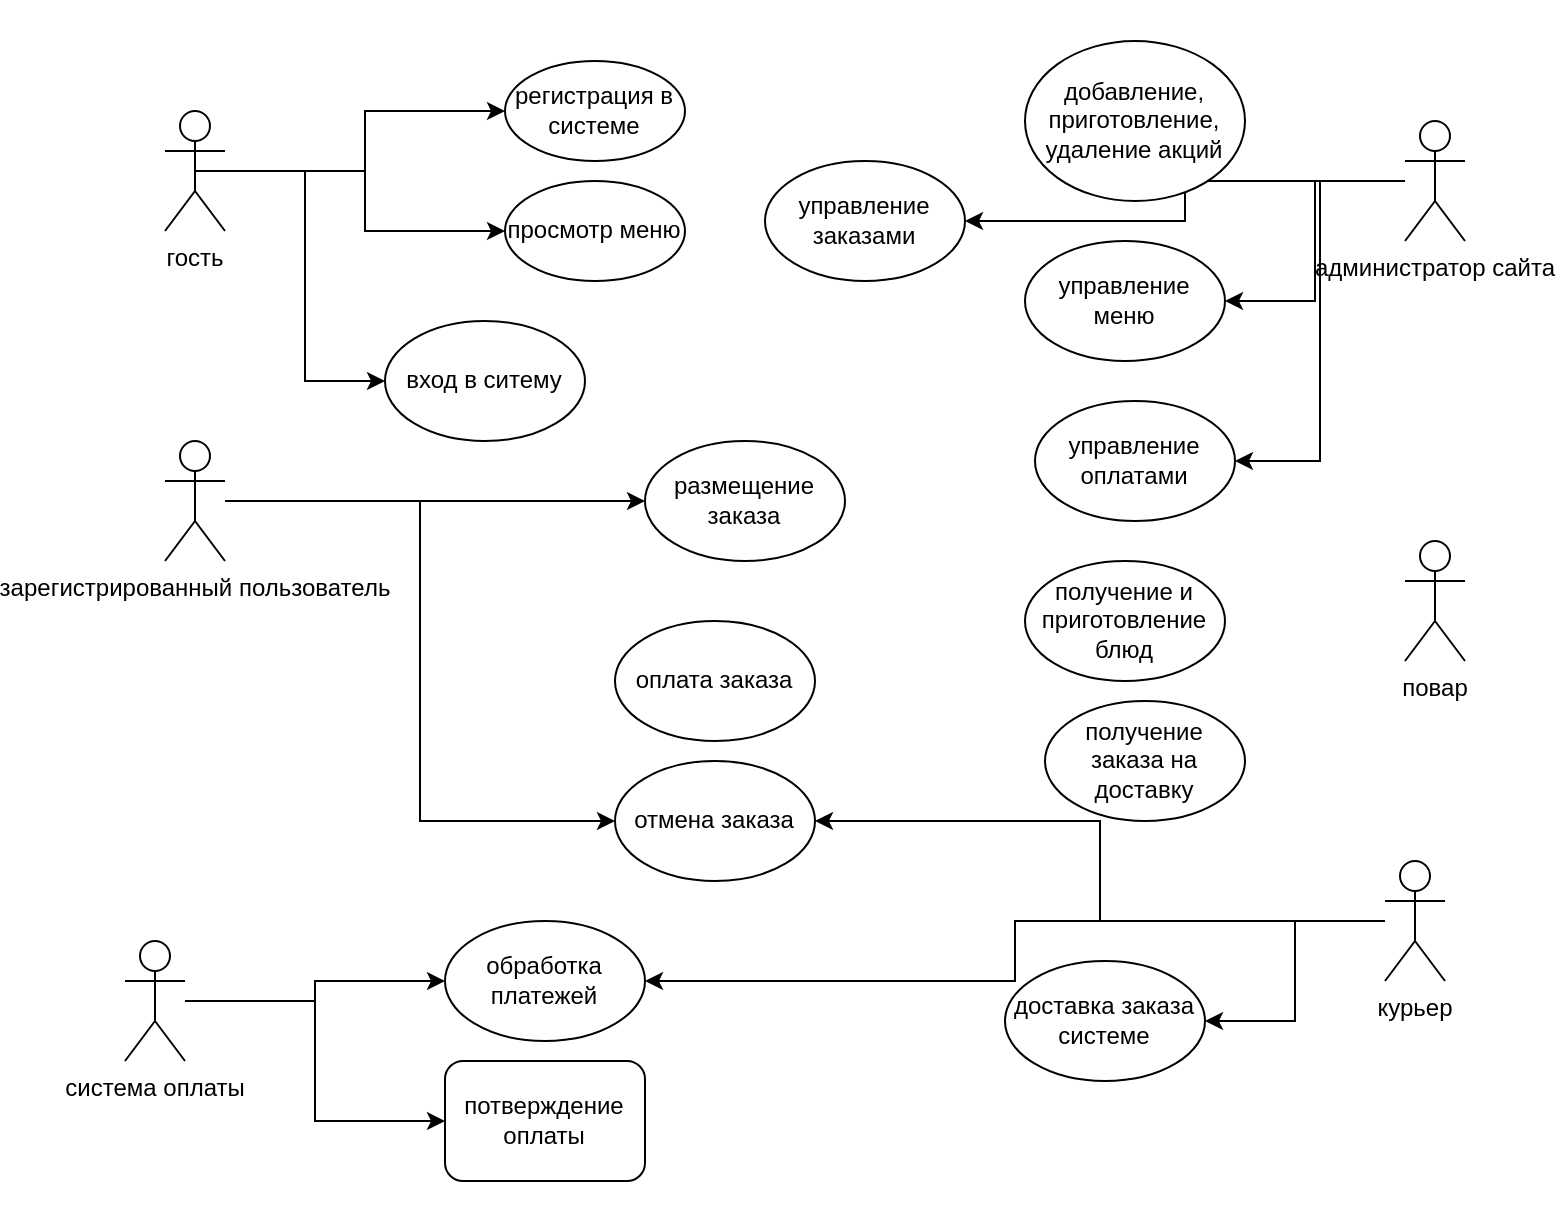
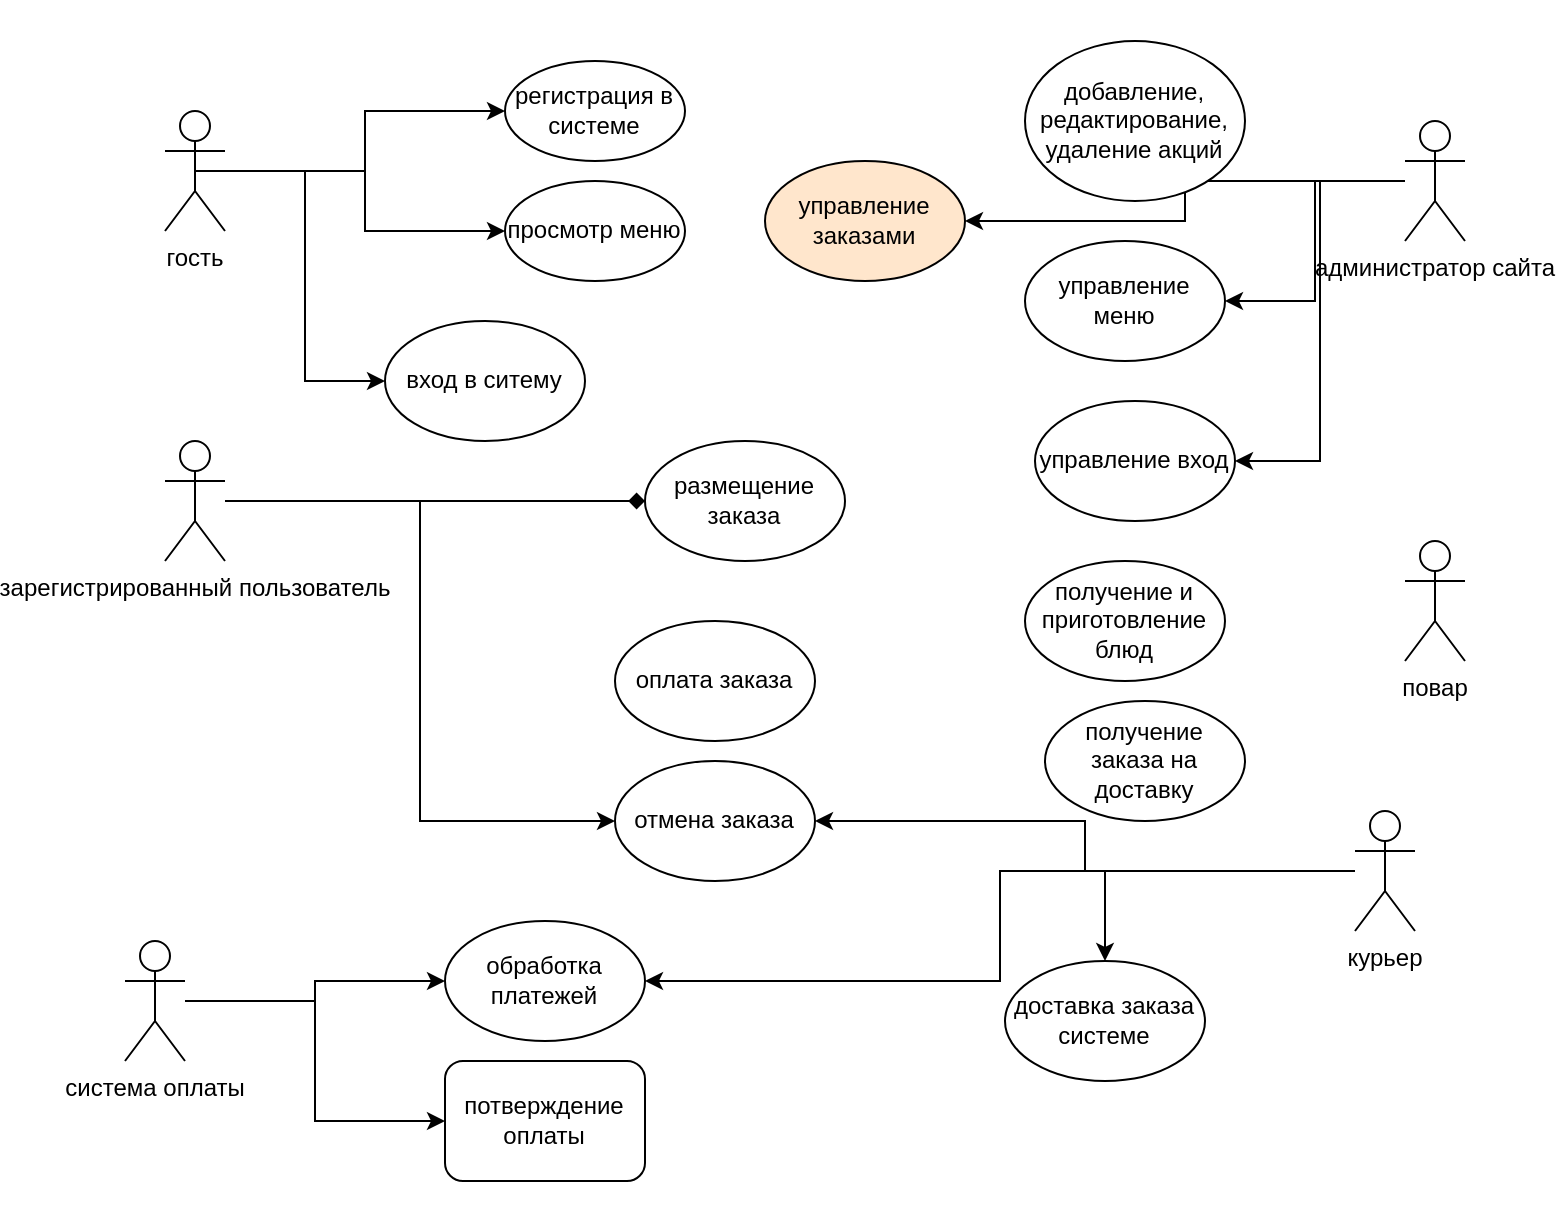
- <mxCell id="30" value="добавление, приготовление,&lt;br&gt;удаление акций" style="ellipse;whiteSpace=wrap;html=1;" vertex="1" parent="1"><mxGeometry x="470" width="110" height="80" as="geometry" y="20" /></mxCell>
+ <mxCell id="30" value="добавление, редактирование,&lt;br&gt;удаление акций" style="ellipse;whiteSpace=wrap;html=1;" vertex="1" parent="1"><mxGeometry x="470" width="110" height="80" as="geometry" y="20" /></mxCell>
- <mxCell id="27" value="управление заказами" style="ellipse;whiteSpace=wrap;html=1;" vertex="1" parent="1"><mxGeometry x="340" y="80" width="100" height="60" as="geometry" /></mxCell>
+ <mxCell id="27" value="управление заказами" style="ellipse;whiteSpace=wrap;html=1;fillColor=#ffe6cc;" vertex="1" parent="1"><mxGeometry x="340" y="80" width="100" height="60" as="geometry" /></mxCell>
- <mxCell id="29" value="управление оплатами" style="ellipse;whiteSpace=wrap;html=1;" vertex="1" parent="1"><mxGeometry x="475" y="200" width="100" height="60" as="geometry" /></mxCell>
+ <mxCell id="29" value="управление вход" style="ellipse;whiteSpace=wrap;html=1;" vertex="1" parent="1"><mxGeometry x="475" y="200" width="100" height="60" as="geometry" /></mxCell>
- <mxCell id="2" style="edgeStyle=orthogonalEdgeStyle;rounded=0;orthogonalLoop=1;jettySize=auto;html=1;entryX=0;entryY=0.5;entryDx=0;entryDy=0;" edge="1" parent="1" source="4" target="24"><mxGeometry relative="1" as="geometry" /></mxCell>
+ <mxCell id="2" style="edgeStyle=orthogonalEdgeStyle;rounded=0;orthogonalLoop=1;jettySize=auto;html=1;entryX=0;entryY=0.5;entryDx=0;entryDy=0;endArrow=diamond;" edge="1" parent="1" source="4" target="24"><mxGeometry relative="1" as="geometry" /></mxCell>
- <mxCell id="20" value="курьер" style="shape=umlActor;verticalLabelPosition=bottom;verticalAlign=top;html=1;outlineConnect=0;" vertex="1" parent="1"><mxGeometry x="650" y="430" width="30" height="60" as="geometry" /></mxCell>
+ <mxCell id="20" value="курьер" style="shape=umlActor;verticalLabelPosition=bottom;verticalAlign=top;html=1;outlineConnect=0;" vertex="1" parent="1"><mxGeometry x="635" y="405" width="30" height="60" as="geometry" /></mxCell>
